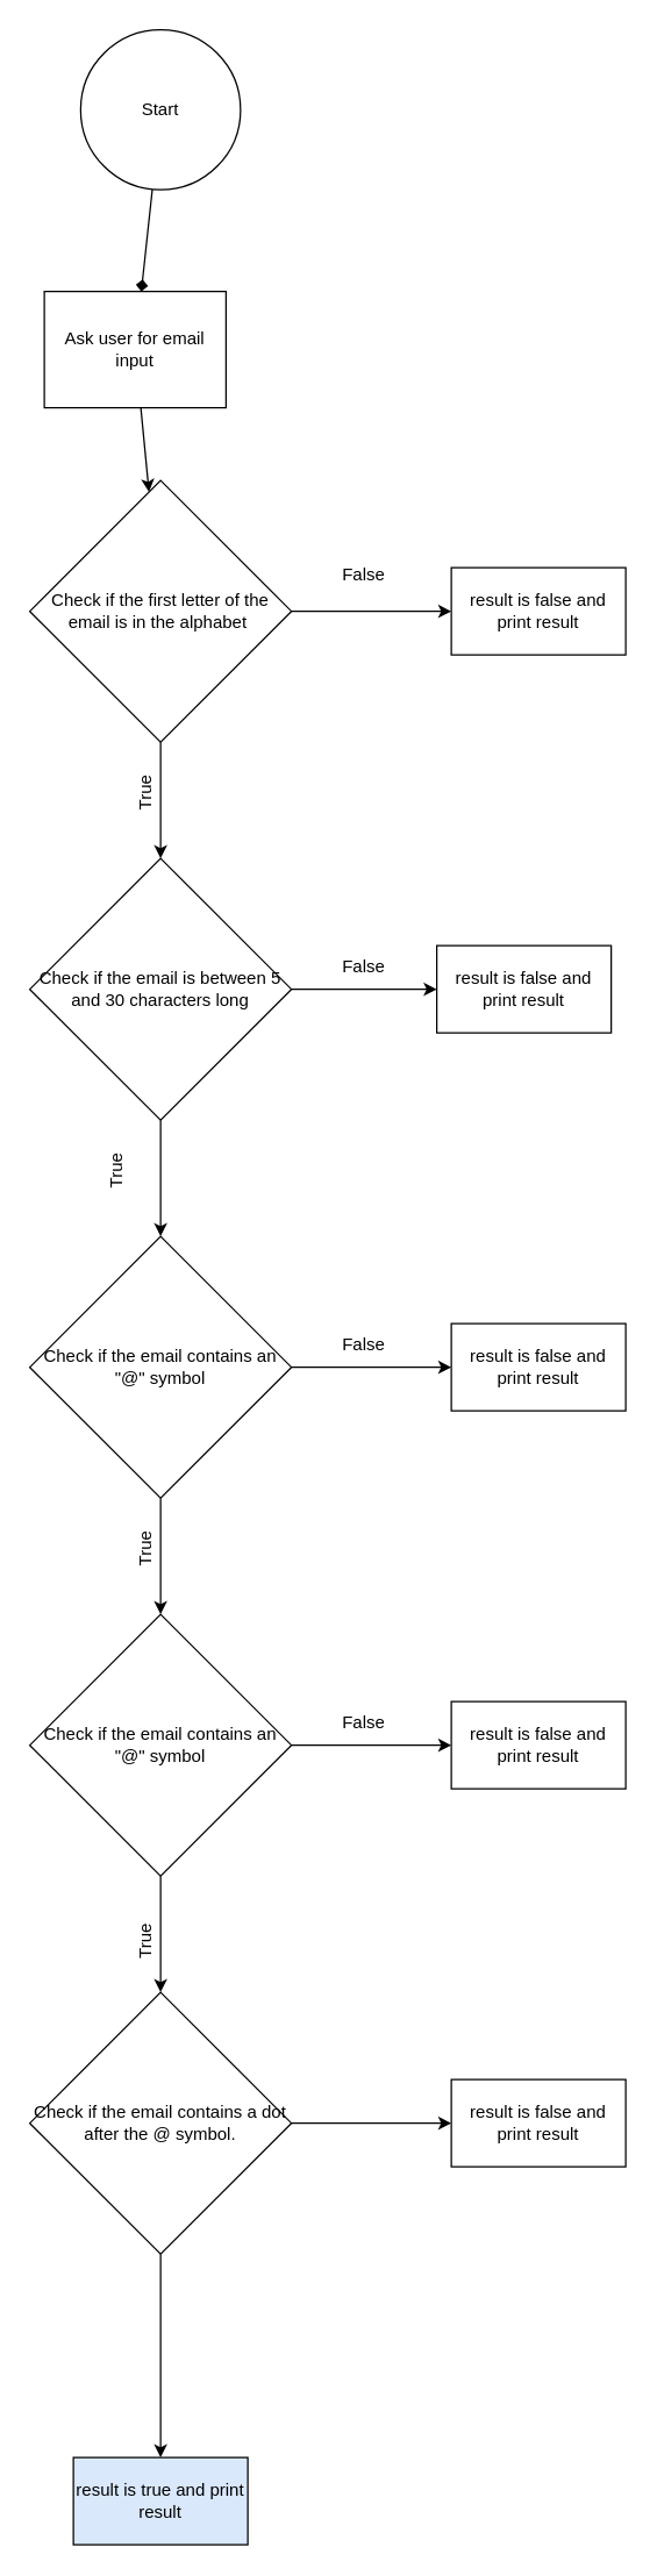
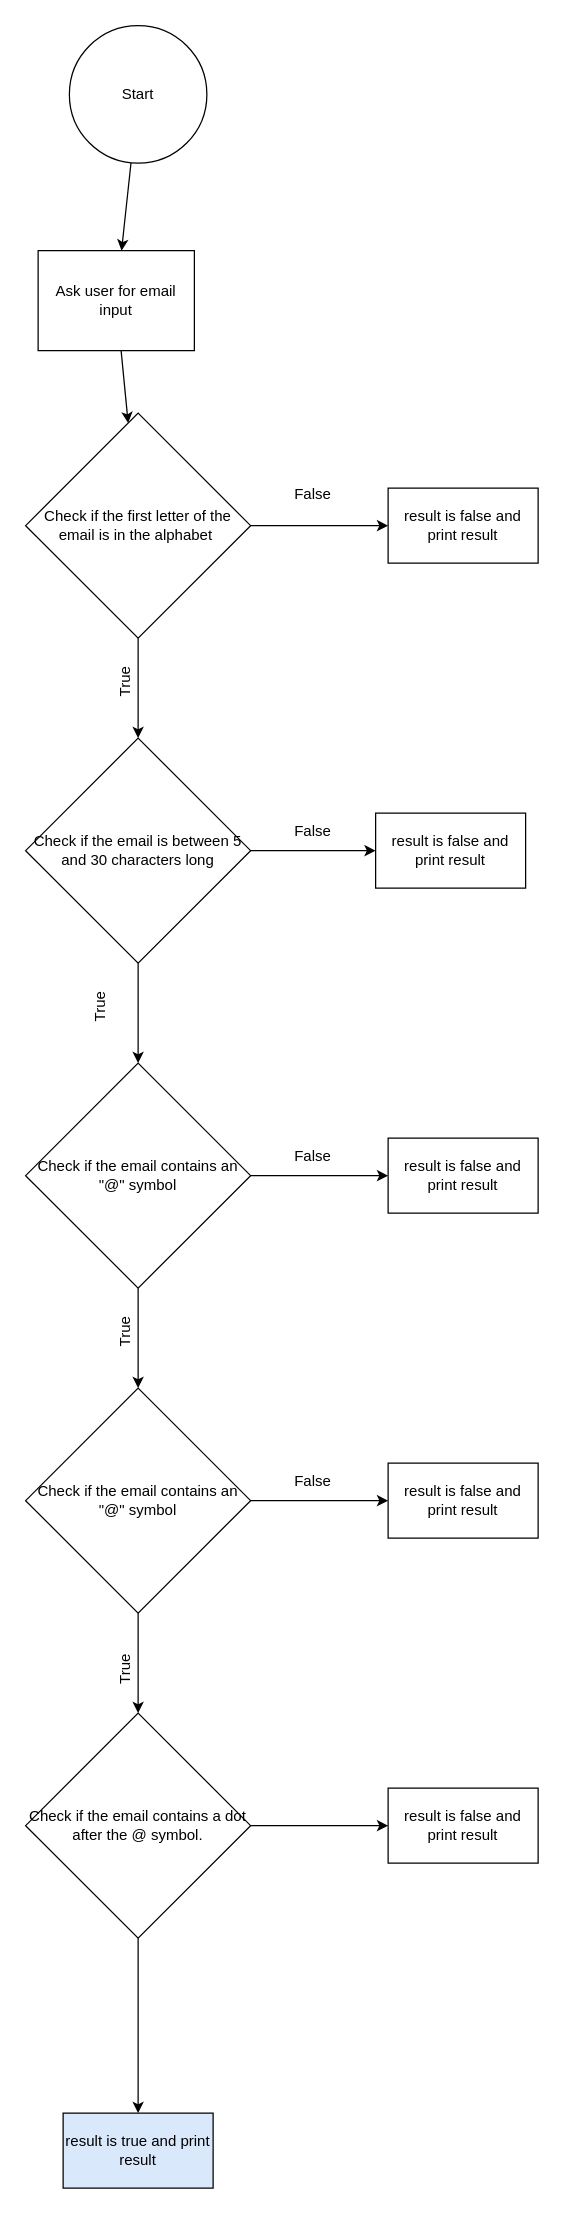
- <mxCell id="2" value="" style="edgeStyle=none;html=1;endArrow=diamond;" edge="1" parent="1" source="3" target="5"><mxGeometry relative="1" as="geometry" /></mxCell>
+ <mxCell id="2" value="" style="edgeStyle=none;html=1;" edge="1" parent="1" source="3" target="5"><mxGeometry relative="1" as="geometry" /></mxCell>
